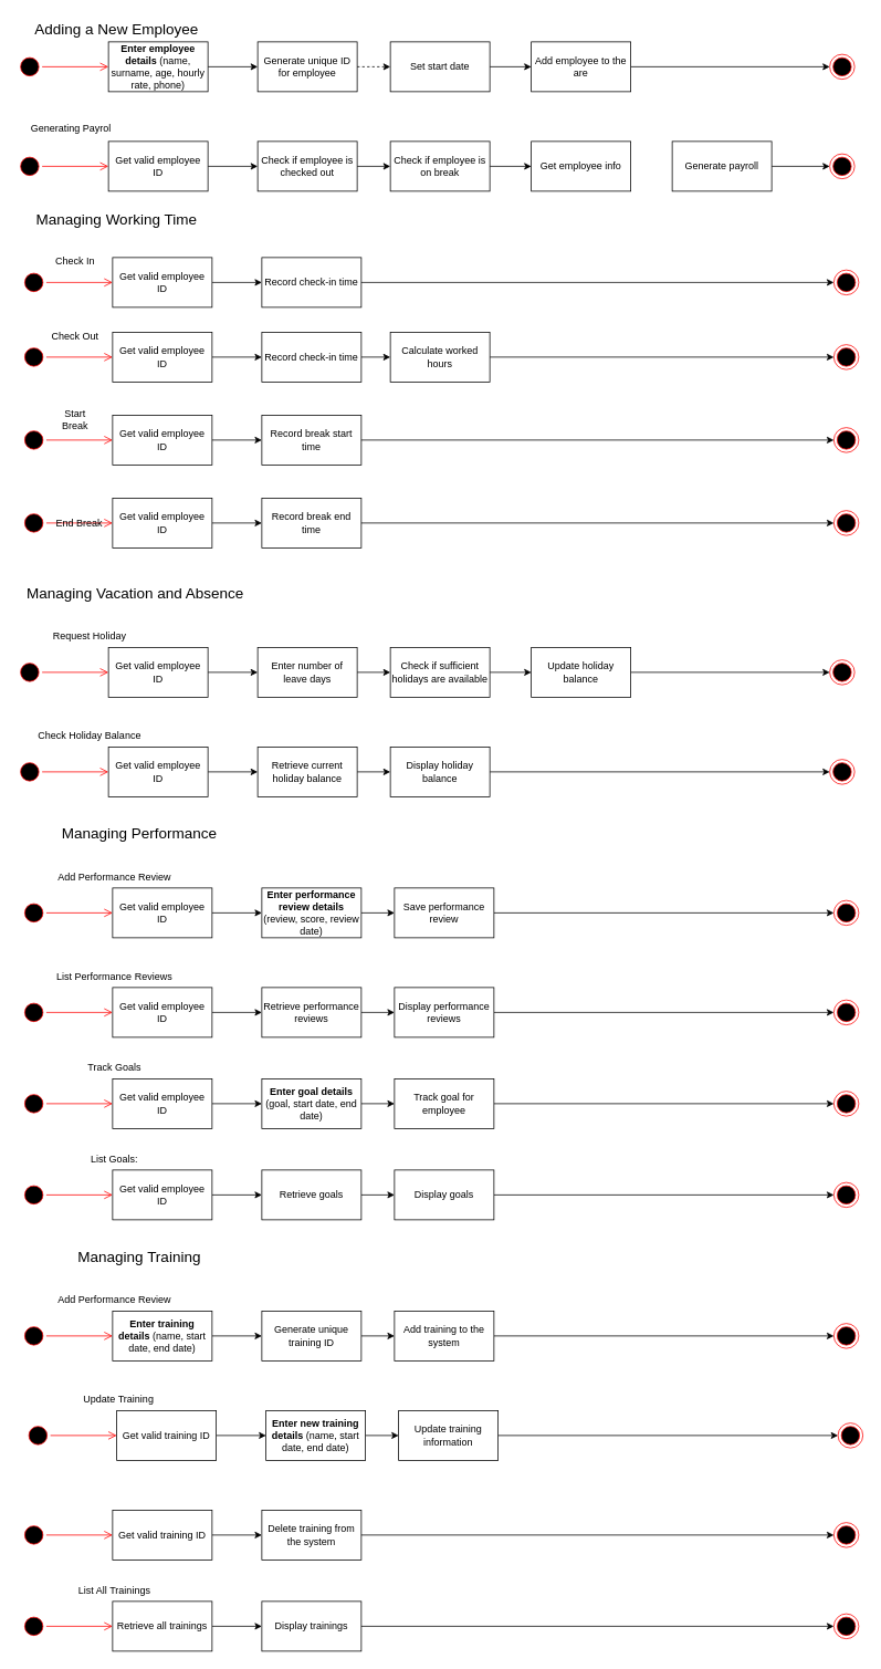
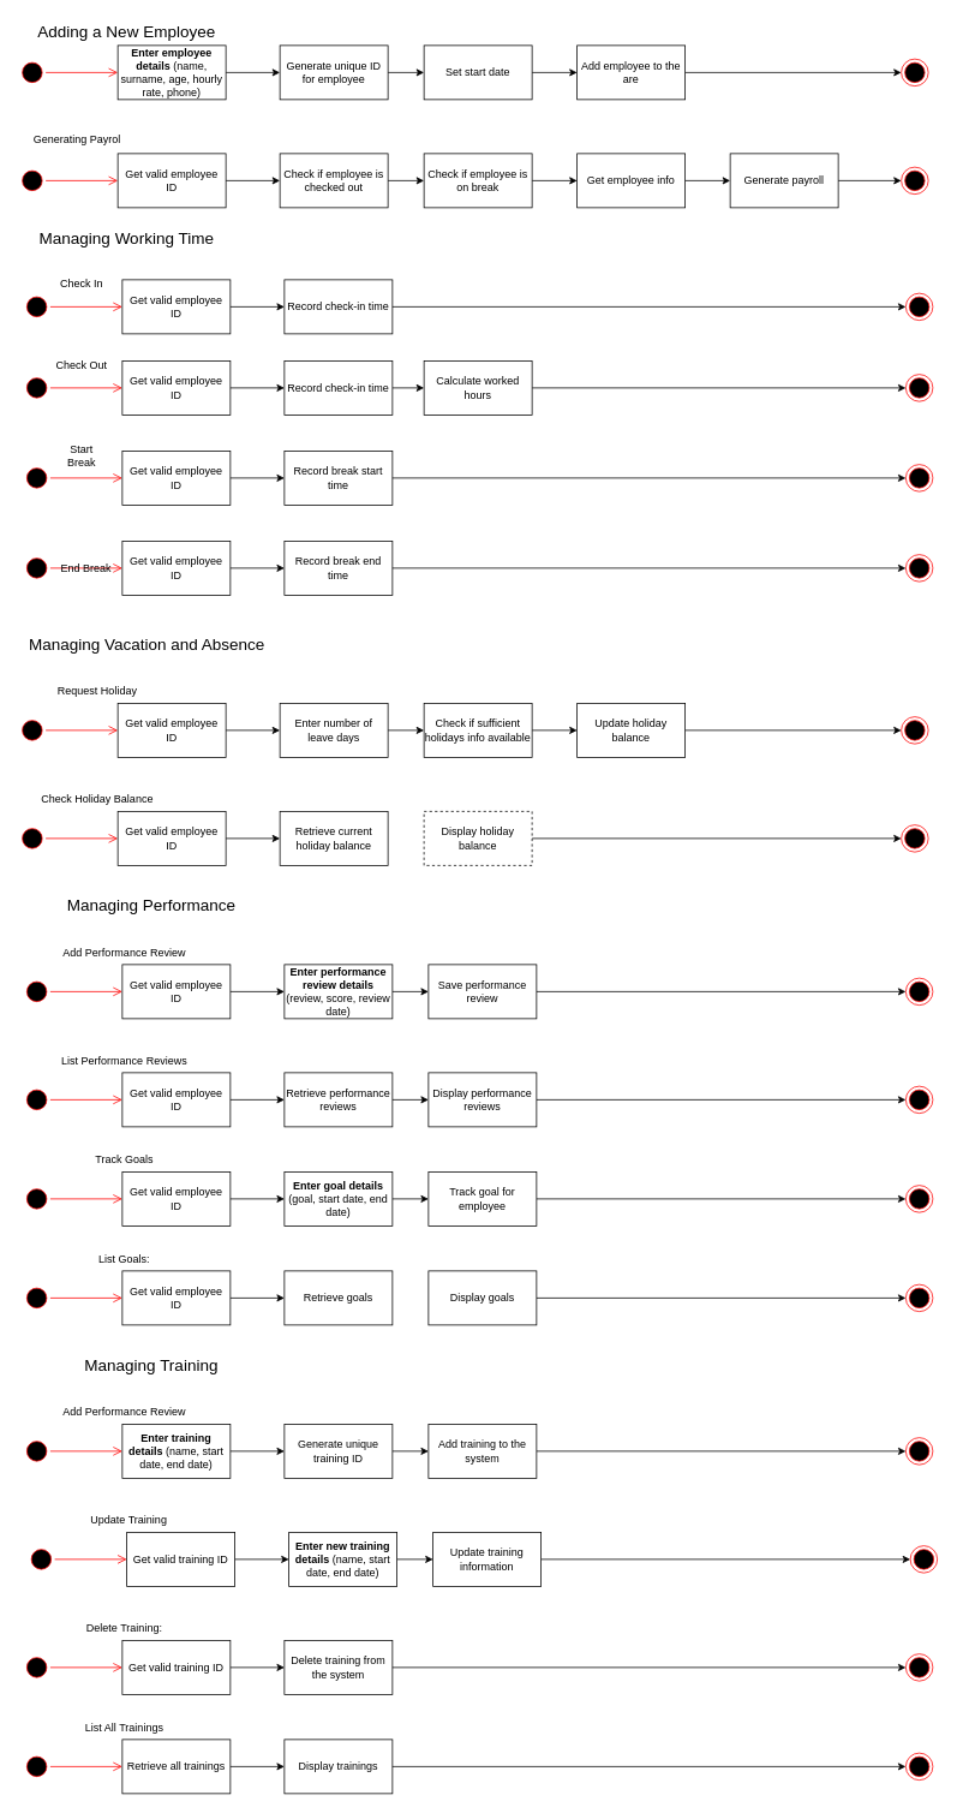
- <mxCell id="20" style="edgeStyle=orthogonalEdgeStyle;rounded=0;orthogonalLoop=1;jettySize=auto;html=1;exitX=1;exitY=0.5;exitDx=0;exitDy=0;entryX=0;entryY=0.5;entryDx=0;entryDy=0;dashed=1;" edge="1" parent="1" source="21" target="23"><mxGeometry relative="1" as="geometry" /></mxCell>
+ <mxCell id="20" style="edgeStyle=orthogonalEdgeStyle;rounded=0;orthogonalLoop=1;jettySize=auto;html=1;exitX=1;exitY=0.5;exitDx=0;exitDy=0;entryX=0;entryY=0.5;entryDx=0;entryDy=0;" edge="1" parent="1" source="21" target="23"><mxGeometry relative="1" as="geometry" /></mxCell>
+ <mxCell id="10" style="edgeStyle=orthogonalEdgeStyle;rounded=0;orthogonalLoop=1;jettySize=auto;html=1;exitX=1;exitY=0.5;exitDx=0;exitDy=0;entryX=0;entryY=0.5;entryDx=0;entryDy=0;" edge="1" parent="1" source="11" target="13"><mxGeometry relative="1" as="geometry" /></mxCell>
- <mxCell id="71" value="Check if sufficient holidays are available" style="rounded=0;whiteSpace=wrap;html=1;" vertex="1" parent="1"><mxGeometry x="470" y="780" width="120" height="60" as="geometry" /></mxCell>
+ <mxCell id="71" value="Check if sufficient holidays info available" style="rounded=0;whiteSpace=wrap;html=1;" vertex="1" parent="1"><mxGeometry x="470" y="780" width="120" height="60" as="geometry" /></mxCell>
- <mxCell id="80" style="edgeStyle=orthogonalEdgeStyle;rounded=0;orthogonalLoop=1;jettySize=auto;html=1;exitX=1;exitY=0.5;exitDx=0;exitDy=0;entryX=0;entryY=0.5;entryDx=0;entryDy=0;" edge="1" parent="1" source="81" target="83"><mxGeometry relative="1" as="geometry" /></mxCell>
- <mxCell id="83" value="Display holiday balance" style="rounded=0;whiteSpace=wrap;html=1;" vertex="1" parent="1"><mxGeometry x="470" y="900" width="120" height="60" as="geometry" /></mxCell>
+ <mxCell id="83" value="Display holiday balance" style="rounded=0;whiteSpace=wrap;html=1;dashed=1;" vertex="1" parent="1"><mxGeometry x="470" y="900" width="120" height="60" as="geometry" /></mxCell>
- <mxCell id="121" style="edgeStyle=orthogonalEdgeStyle;rounded=0;orthogonalLoop=1;jettySize=auto;html=1;exitX=1;exitY=0.5;exitDx=0;exitDy=0;entryX=0;entryY=0.5;entryDx=0;entryDy=0;" edge="1" parent="1" source="122" target="124"><mxGeometry relative="1" as="geometry" /></mxCell>
+ <mxCell id="155" value="&lt;font style=&quot;font-size: 12px;&quot;&gt;Delete Training:&lt;/font&gt;" style="text;html=1;strokeColor=none;fillColor=none;align=center;verticalAlign=middle;whiteSpace=wrap;rounded=0;fontSize=18;" vertex="1" parent="1"><mxGeometry x="45" y="1790" width="185" height="30" as="geometry" /></mxCell>
